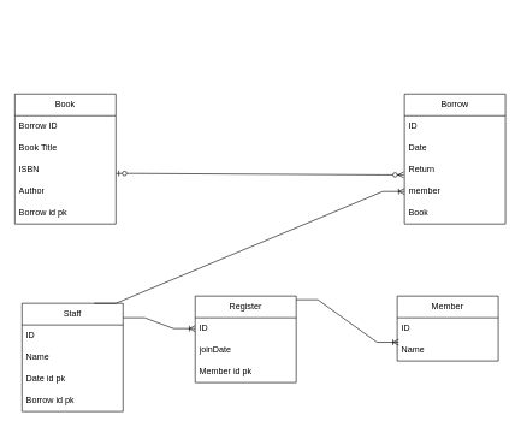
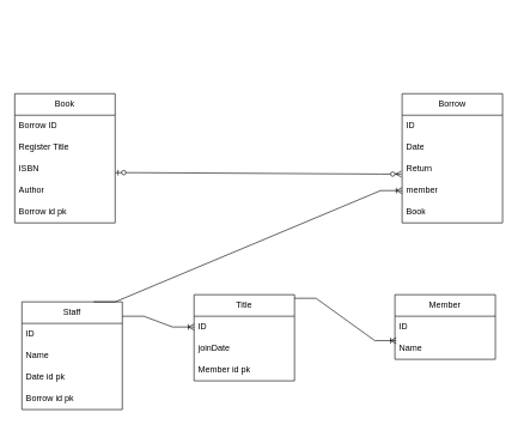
- <mxCell id="4" value="Book Title" style="text;strokeColor=none;fillColor=none;align=left;verticalAlign=middle;spacingLeft=4;spacingRight=4;overflow=hidden;points=[[0,0.5],[1,0.5]];portConstraint=eastwest;rotatable=0;whiteSpace=wrap;html=1;" vertex="1" parent="2"><mxGeometry y="60" width="140" height="30" as="geometry" /></mxCell>
+ <mxCell id="4" value="Register Title" style="text;strokeColor=none;fillColor=none;align=left;verticalAlign=middle;spacingLeft=4;spacingRight=4;overflow=hidden;points=[[0,0.5],[1,0.5]];portConstraint=eastwest;rotatable=0;whiteSpace=wrap;html=1;" vertex="1" parent="2"><mxGeometry y="60" width="140" height="30" as="geometry" /></mxCell>
- <mxCell id="14" value="Register" style="swimlane;fontStyle=0;childLayout=stackLayout;horizontal=1;startSize=30;horizontalStack=0;resizeParent=1;resizeParentMax=0;resizeLast=0;collapsible=1;marginBottom=0;whiteSpace=wrap;html=1;" vertex="1" parent="1"><mxGeometry x="270" y="410" width="140" height="120" as="geometry" /></mxCell>
+ <mxCell id="14" value="Title" style="swimlane;fontStyle=0;childLayout=stackLayout;horizontal=1;startSize=30;horizontalStack=0;resizeParent=1;resizeParentMax=0;resizeLast=0;collapsible=1;marginBottom=0;whiteSpace=wrap;html=1;" vertex="1" parent="1"><mxGeometry x="270" y="410" width="140" height="120" as="geometry" /></mxCell>
